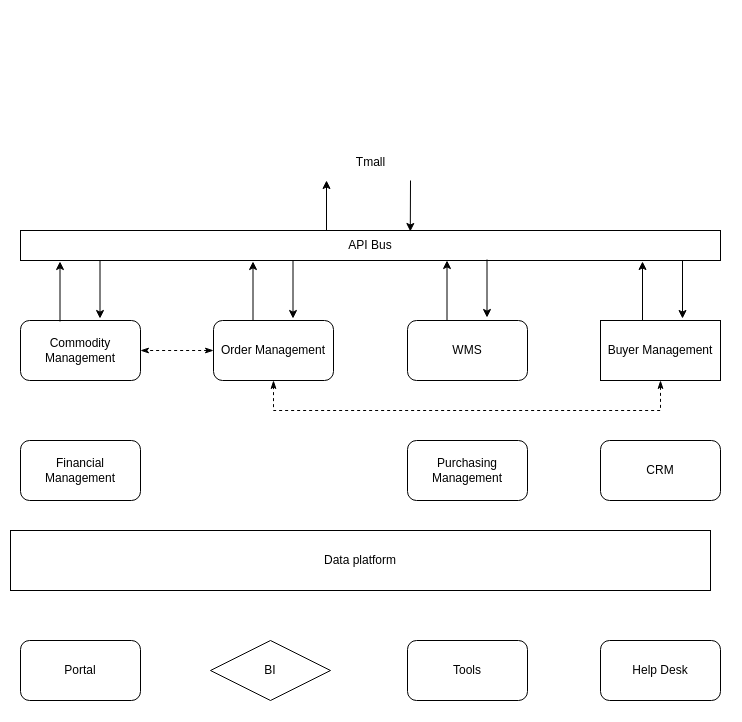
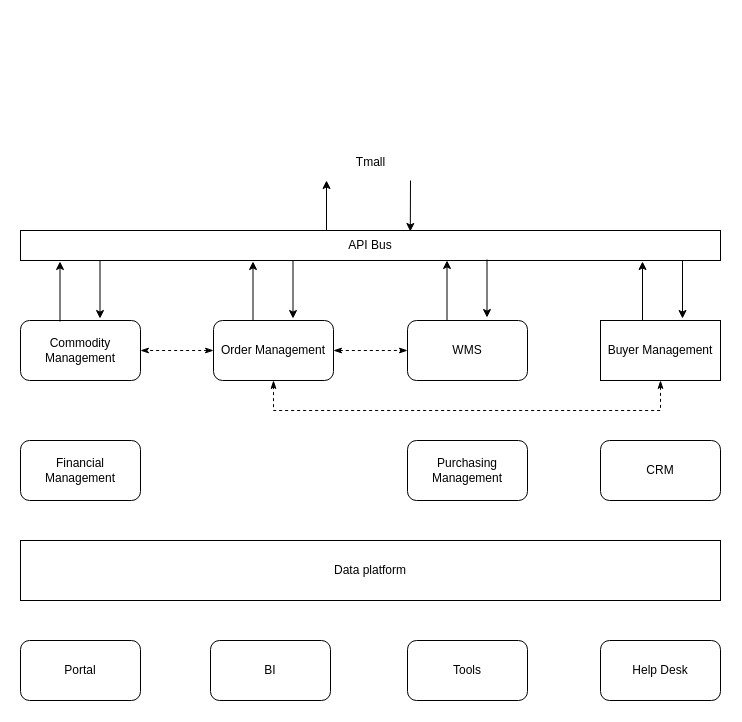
+ <mxCell id="7" style="edgeStyle=orthogonalEdgeStyle;rounded=0;orthogonalLoop=1;jettySize=auto;html=1;dashed=1;startArrow=classicThin;startFill=1;endArrow=classicThin;endFill=1;" edge="1" parent="1" source="16" target="19"><mxGeometry relative="1" as="geometry" /></mxCell>
- <mxCell id="28" value="Data platform" style="rounded=0;whiteSpace=wrap;html=1;" vertex="1" parent="1"><mxGeometry x="10" y="530" width="700" height="60" as="geometry" /></mxCell>
+ <mxCell id="28" value="Data platform" style="rounded=0;whiteSpace=wrap;html=1;" vertex="1" parent="1"><mxGeometry x="20" y="540" width="700" height="60" as="geometry" /></mxCell>
- <mxCell id="30" value="BI" style="rhombus;whiteSpace=wrap;html=1;" vertex="1" parent="1"><mxGeometry x="210" y="640" width="120" height="60" as="geometry" /></mxCell>
+ <mxCell id="30" value="BI" style="rounded=1;whiteSpace=wrap;html=1;" vertex="1" parent="1"><mxGeometry x="210" y="640" width="120" height="60" as="geometry" /></mxCell>
